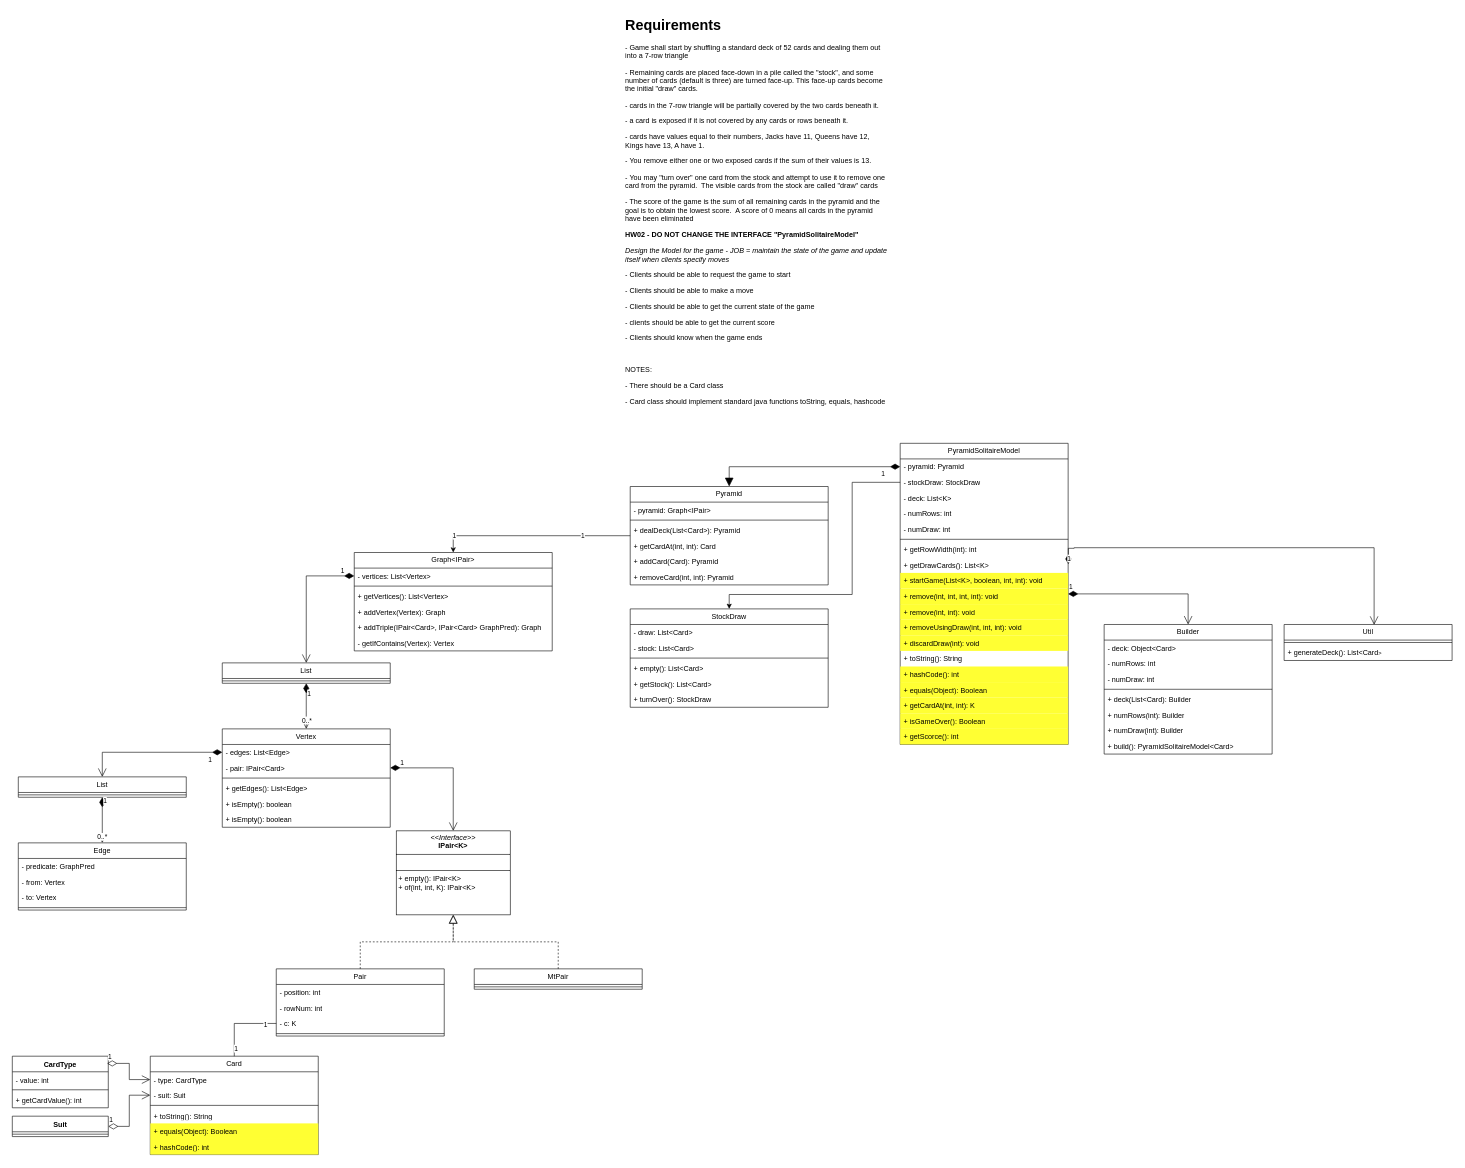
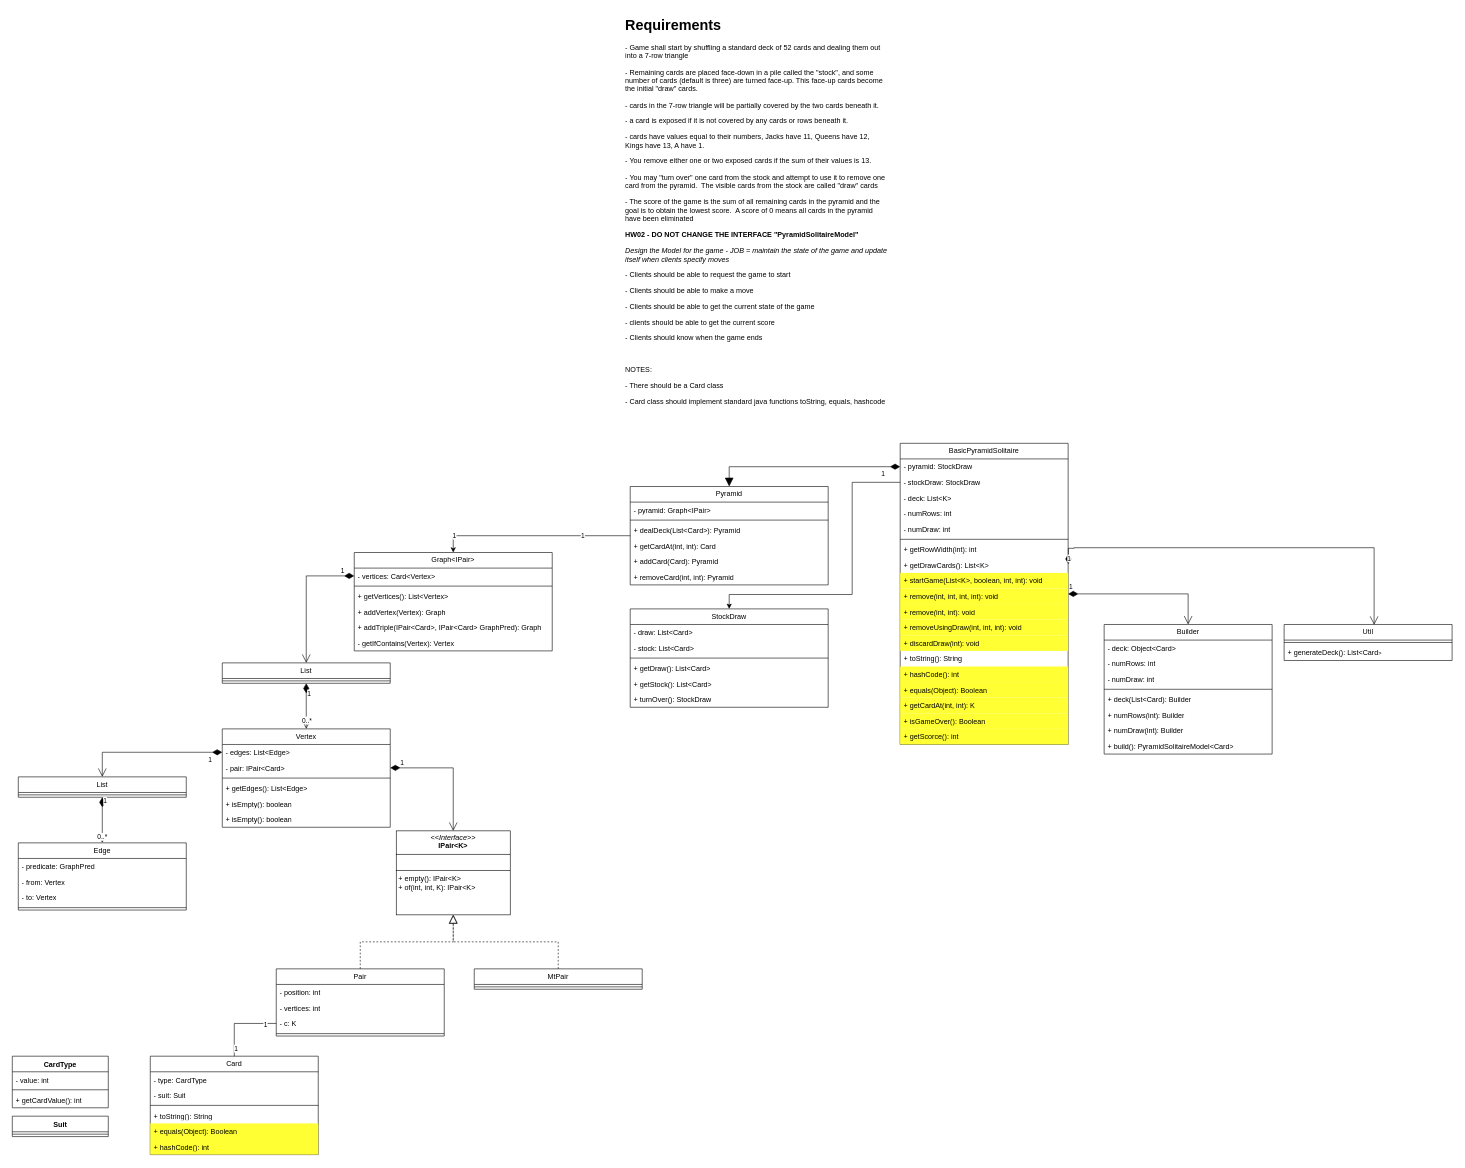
- <mxCell id="10" value="PyramidSolitaireModel" style="swimlane;fontStyle=0;childLayout=stackLayout;horizontal=1;startSize=26;fillColor=none;horizontalStack=0;resizeParent=1;resizeParentMax=0;resizeLast=0;collapsible=1;marginBottom=0;whiteSpace=wrap;html=1;" parent="1" vertex="1"><mxGeometry x="1500" y="738" width="280" height="502" as="geometry" /></mxCell>
+ <mxCell id="10" value="BasicPyramidSolitaire" style="swimlane;fontStyle=0;childLayout=stackLayout;horizontal=1;startSize=26;fillColor=none;horizontalStack=0;resizeParent=1;resizeParentMax=0;resizeLast=0;collapsible=1;marginBottom=0;whiteSpace=wrap;html=1;" parent="1" vertex="1"><mxGeometry x="1500" y="738" width="280" height="502" as="geometry" /></mxCell>
- <mxCell id="11" value="- pyramid: Pyramid" style="text;strokeColor=light-dark(transparent,#FFFF33);fillColor=none;align=left;verticalAlign=top;spacingLeft=4;spacingRight=4;overflow=hidden;rotatable=0;points=[[0,0.5],[1,0.5]];portConstraint=eastwest;whiteSpace=wrap;html=1;" parent="10" vertex="1"><mxGeometry y="26" width="280" height="26" as="geometry" /></mxCell>
+ <mxCell id="11" value="- pyramid: StockDraw" style="text;strokeColor=light-dark(transparent,#FFFF33);fillColor=none;align=left;verticalAlign=top;spacingLeft=4;spacingRight=4;overflow=hidden;rotatable=0;points=[[0,0.5],[1,0.5]];portConstraint=eastwest;whiteSpace=wrap;html=1;" parent="10" vertex="1"><mxGeometry y="26" width="280" height="26" as="geometry" /></mxCell>
- <mxCell id="49" value="- vertices: List&amp;lt;Vertex&amp;gt;" style="text;strokeColor=none;fillColor=none;align=left;verticalAlign=top;spacingLeft=4;spacingRight=4;overflow=hidden;rotatable=0;points=[[0,0.5],[1,0.5]];portConstraint=eastwest;whiteSpace=wrap;html=1;" parent="48" vertex="1"><mxGeometry y="26" width="330" height="26" as="geometry" /></mxCell>
+ <mxCell id="49" value="- vertices: Card&amp;lt;Vertex&amp;gt;" style="text;strokeColor=none;fillColor=none;align=left;verticalAlign=top;spacingLeft=4;spacingRight=4;overflow=hidden;rotatable=0;points=[[0,0.5],[1,0.5]];portConstraint=eastwest;whiteSpace=wrap;html=1;" parent="48" vertex="1"><mxGeometry y="26" width="330" height="26" as="geometry" /></mxCell>
- <mxCell id="110" value="+ empty(): List&amp;lt;Card&amp;gt;" style="text;strokeColor=none;fillColor=none;align=left;verticalAlign=top;spacingLeft=4;spacingRight=4;overflow=hidden;rotatable=0;points=[[0,0.5],[1,0.5]];portConstraint=eastwest;whiteSpace=wrap;html=1;" parent="106" vertex="1"><mxGeometry y="86" width="330" height="26" as="geometry" /></mxCell>
+ <mxCell id="110" value="+ getDraw(): List&amp;lt;Card&amp;gt;" style="text;strokeColor=none;fillColor=none;align=left;verticalAlign=top;spacingLeft=4;spacingRight=4;overflow=hidden;rotatable=0;points=[[0,0.5],[1,0.5]];portConstraint=eastwest;whiteSpace=wrap;html=1;" parent="106" vertex="1"><mxGeometry y="86" width="330" height="26" as="geometry" /></mxCell>
- <mxCell id="84" value="- rowNum: int" style="text;strokeColor=none;fillColor=none;align=left;verticalAlign=top;spacingLeft=4;spacingRight=4;overflow=hidden;rotatable=0;points=[[0,0.5],[1,0.5]];portConstraint=eastwest;whiteSpace=wrap;html=1;" parent="82" vertex="1"><mxGeometry y="52" width="280" height="26" as="geometry" /></mxCell>
+ <mxCell id="84" value="- vertices: int" style="text;strokeColor=none;fillColor=none;align=left;verticalAlign=top;spacingLeft=4;spacingRight=4;overflow=hidden;rotatable=0;points=[[0,0.5],[1,0.5]];portConstraint=eastwest;whiteSpace=wrap;html=1;" parent="82" vertex="1"><mxGeometry y="52" width="280" height="26" as="geometry" /></mxCell>
- <mxCell id="37" value="1" style="endArrow=open;html=1;endSize=12;startArrow=diamondThin;startSize=14;startFill=0;edgeStyle=orthogonalEdgeStyle;align=left;verticalAlign=bottom;rounded=0;exitX=0.988;exitY=0.14;exitDx=0;exitDy=0;entryX=0;entryY=0.5;entryDx=0;entryDy=0;exitPerimeter=0;" parent="1" source="30" target="4" edge="1"><mxGeometry x="-1" y="3" relative="1" as="geometry"><mxPoint x="230" y="1991.6" as="sourcePoint" /><mxPoint x="440" y="1909.6" as="targetPoint" /></mxGeometry></mxCell>
- <mxCell id="36" value="1" style="endArrow=open;html=1;endSize=12;startArrow=diamondThin;startSize=14;startFill=0;edgeStyle=orthogonalEdgeStyle;align=left;verticalAlign=bottom;rounded=0;exitX=1;exitY=0.5;exitDx=0;exitDy=0;entryX=0;entryY=0.5;entryDx=0;entryDy=0;" parent="1" source="34" target="5" edge="1"><mxGeometry x="-1" y="3" relative="1" as="geometry"><mxPoint x="220" y="1959.6" as="sourcePoint" /><mxPoint x="380" y="1959.6" as="targetPoint" /></mxGeometry></mxCell>
